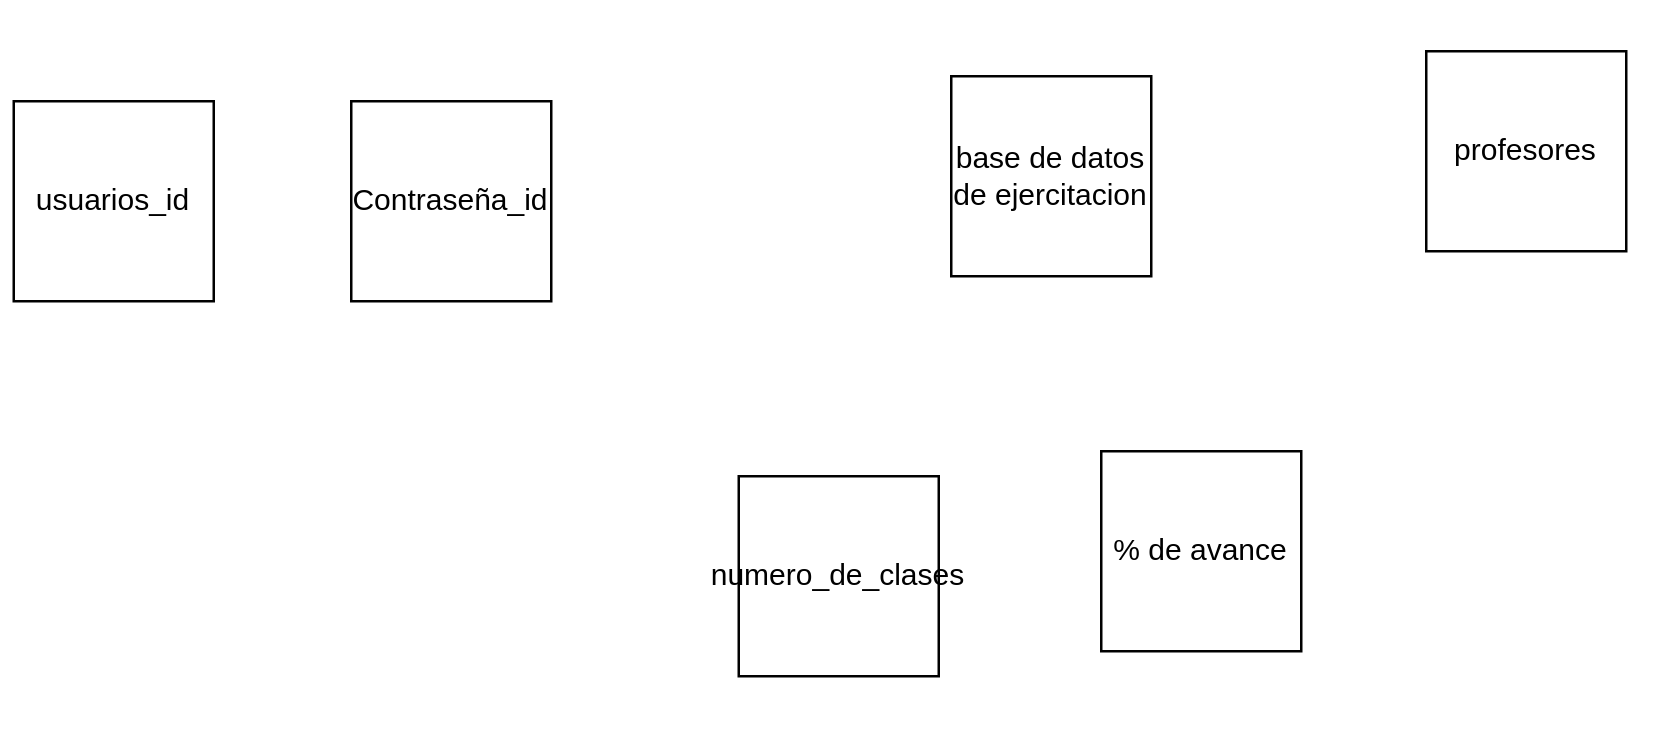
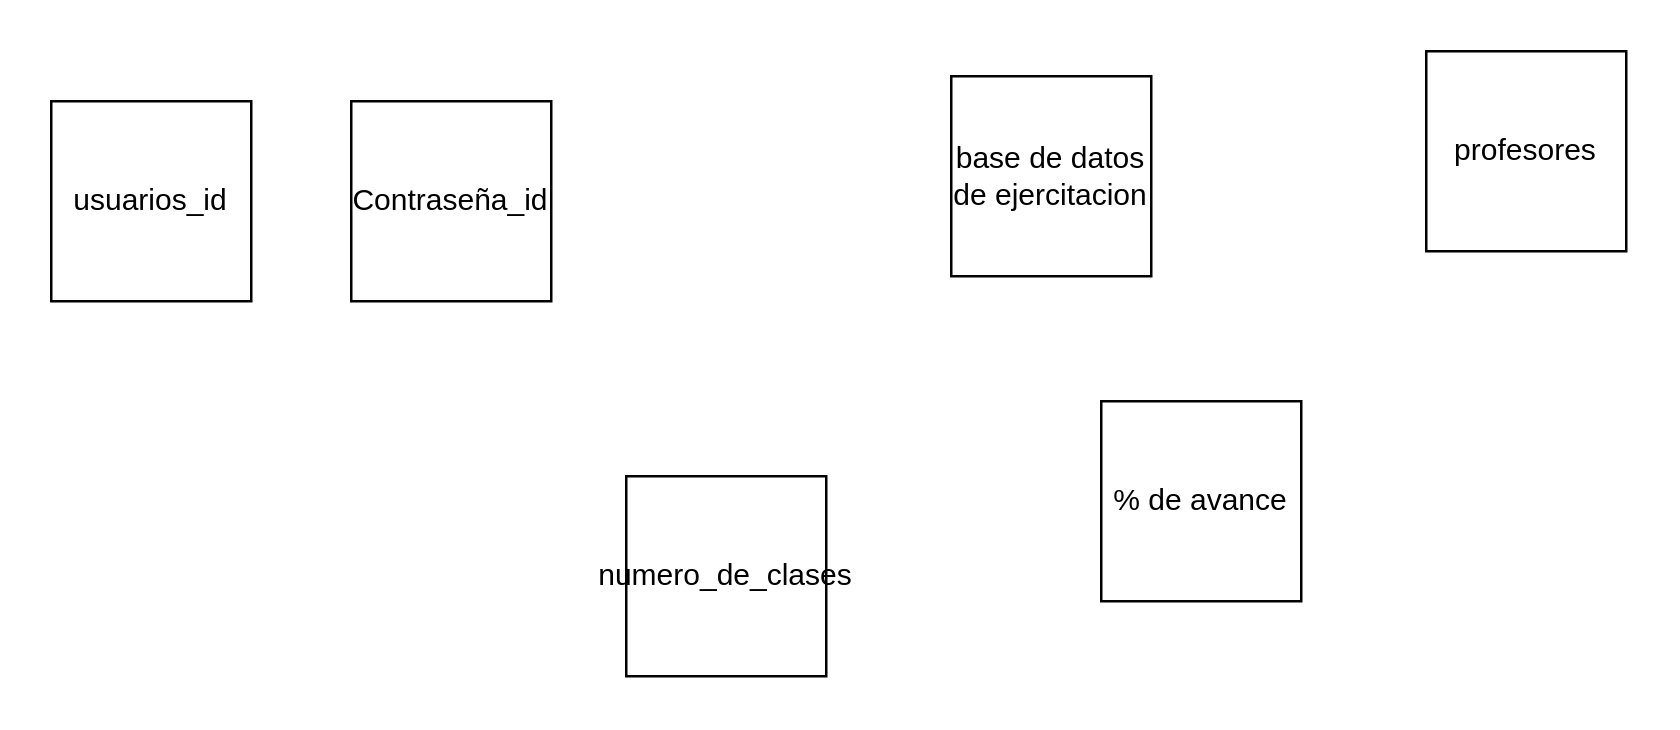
- <mxCell id="4" value="usuarios_id" style="whiteSpace=wrap;html=1;aspect=fixed;" vertex="1" parent="1"><mxGeometry x="5" y="40" width="80" height="80" as="geometry" /></mxCell>
+ <mxCell id="4" value="usuarios_id" style="whiteSpace=wrap;html=1;aspect=fixed;" vertex="1" parent="1"><mxGeometry x="20" y="40" width="80" height="80" as="geometry" /></mxCell>
- <mxCell id="3" value="% de avance" style="whiteSpace=wrap;html=1;aspect=fixed;" vertex="1" parent="1"><mxGeometry x="440" y="180" width="80" height="80" as="geometry" /></mxCell>
+ <mxCell id="3" value="% de avance" style="whiteSpace=wrap;html=1;aspect=fixed;" vertex="1" parent="1"><mxGeometry x="440" y="160" width="80" height="80" as="geometry" /></mxCell>
- <mxCell id="5" value="numero_de_clases" style="whiteSpace=wrap;html=1;aspect=fixed;" vertex="1" parent="1"><mxGeometry x="295" y="190" width="80" height="80" as="geometry" /></mxCell>
+ <mxCell id="5" value="numero_de_clases" style="whiteSpace=wrap;html=1;aspect=fixed;" vertex="1" parent="1"><mxGeometry x="250" y="190" width="80" height="80" as="geometry" /></mxCell>
